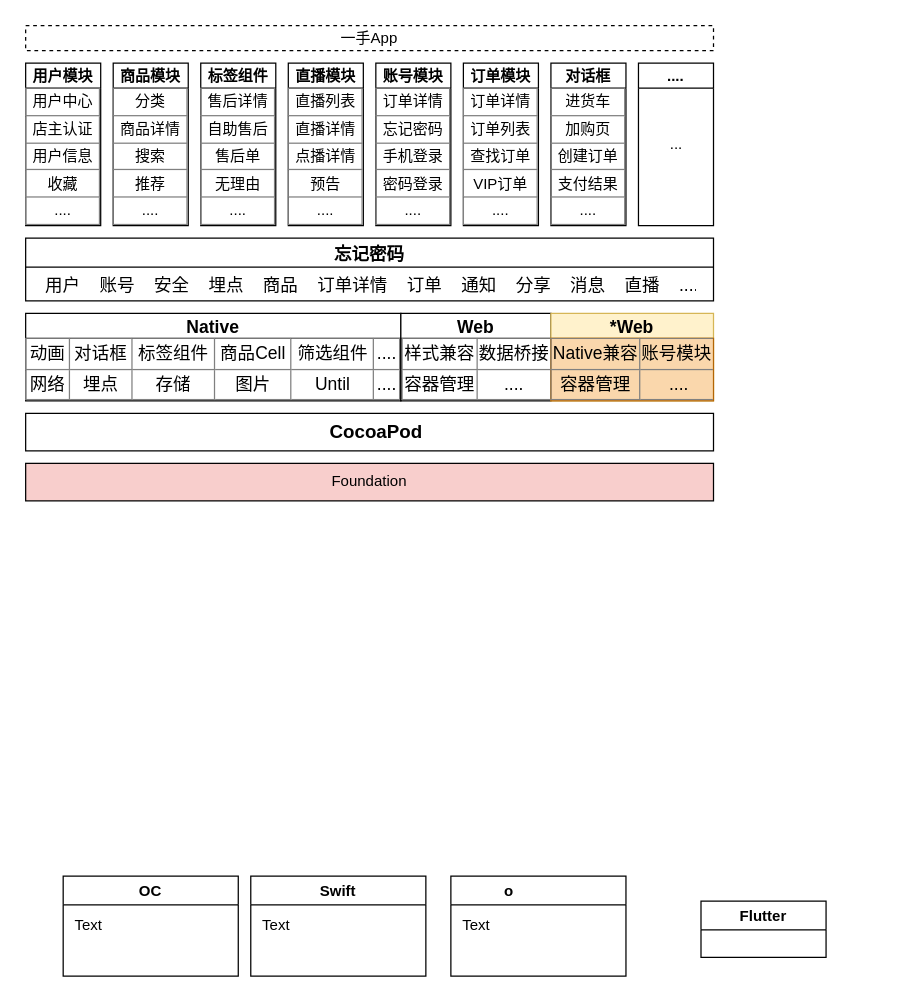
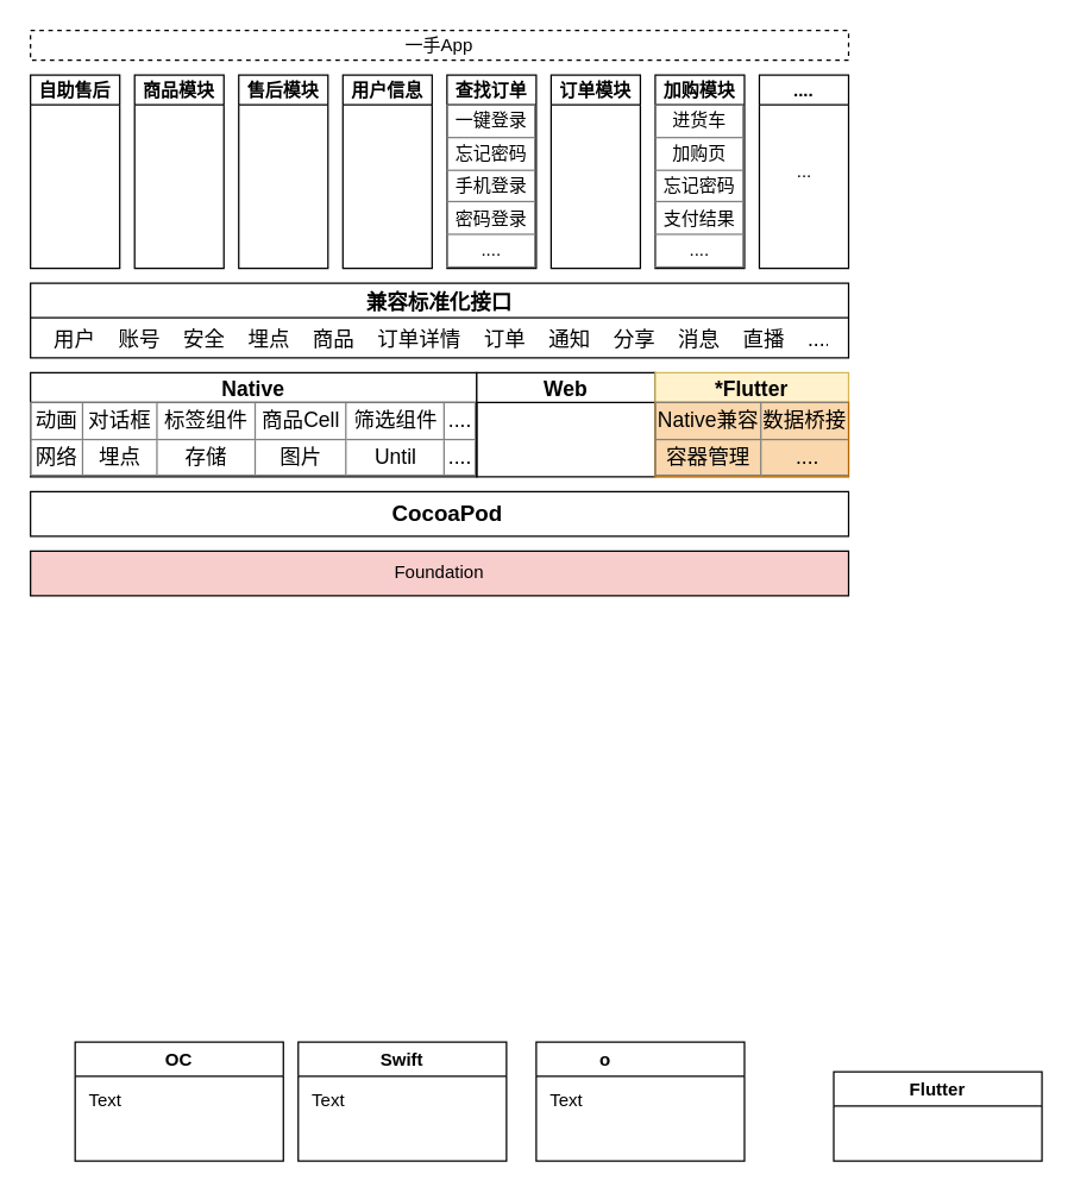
- <mxCell id="11" value="用户模块" style="swimlane;startSize=20;" vertex="1" parent="1"><mxGeometry x="20" y="50" width="60" height="130" as="geometry" /></mxCell>
+ <mxCell id="11" value="自助售后" style="swimlane;startSize=20;" vertex="1" parent="1"><mxGeometry x="20" y="50" width="60" height="130" as="geometry" /></mxCell>
- <mxCell id="15" value="标签组件" style="swimlane;startSize=20;" vertex="1" parent="1"><mxGeometry x="160" y="50" width="60" height="130" as="geometry" /></mxCell>
+ <mxCell id="15" value="售后模块" style="swimlane;startSize=20;" vertex="1" parent="1"><mxGeometry x="160" y="50" width="60" height="130" as="geometry" /></mxCell>
- <mxCell id="17" value="直播模块" style="swimlane;startSize=20;" vertex="1" parent="1"><mxGeometry x="230" y="50" width="60" height="130" as="geometry"><mxRectangle x="300" y="200" width="80" height="20" as="alternateBounds" /></mxGeometry></mxCell>
+ <mxCell id="17" value="用户信息" style="swimlane;startSize=20;" vertex="1" parent="1"><mxGeometry x="230" y="50" width="60" height="130" as="geometry"><mxRectangle x="300" y="200" width="80" height="20" as="alternateBounds" /></mxGeometry></mxCell>
- <mxCell id="19" value="账号模块" style="swimlane;startSize=20;" vertex="1" parent="1"><mxGeometry x="300" y="50" width="60" height="130" as="geometry" /></mxCell>
+ <mxCell id="19" value="查找订单" style="swimlane;startSize=20;" vertex="1" parent="1"><mxGeometry x="300" y="50" width="60" height="130" as="geometry" /></mxCell>
- <mxCell id="25" value="对话框" style="swimlane;startSize=20;" vertex="1" parent="1"><mxGeometry x="440" y="50" width="60" height="130" as="geometry" /></mxCell>
+ <mxCell id="25" value="加购模块" style="swimlane;startSize=20;" vertex="1" parent="1"><mxGeometry x="440" y="50" width="60" height="130" as="geometry" /></mxCell>
- <mxCell id="20" value="&lt;table border=&quot;1&quot; width=&quot;100%&quot; style=&quot;width: 100% ; height: 100% ; border-collapse: collapse&quot;&gt;&lt;tbody&gt;&lt;tr&gt;&lt;td&gt;订单详情&lt;/td&gt;&lt;/tr&gt;&lt;tr&gt;&lt;td&gt;忘记密码&lt;/td&gt;&lt;/tr&gt;&lt;tr&gt;&lt;td&gt;手机登录&lt;/td&gt;&lt;/tr&gt;&lt;tr&gt;&lt;td&gt;密码登录&lt;/td&gt;&lt;/tr&gt;&lt;tr&gt;&lt;td&gt;....&lt;/td&gt;&lt;/tr&gt;&lt;/tbody&gt;&lt;/table&gt;" style="text;html=1;strokeColor=none;fillColor=none;overflow=fill;align=center;" vertex="1" parent="19"><mxGeometry y="20" width="60" height="110" as="geometry" /></mxCell>
+ <mxCell id="20" value="&lt;table border=&quot;1&quot; width=&quot;100%&quot; style=&quot;width: 100% ; height: 100% ; border-collapse: collapse&quot;&gt;&lt;tbody&gt;&lt;tr&gt;&lt;td&gt;一键登录&lt;/td&gt;&lt;/tr&gt;&lt;tr&gt;&lt;td&gt;忘记密码&lt;/td&gt;&lt;/tr&gt;&lt;tr&gt;&lt;td&gt;手机登录&lt;/td&gt;&lt;/tr&gt;&lt;tr&gt;&lt;td&gt;密码登录&lt;/td&gt;&lt;/tr&gt;&lt;tr&gt;&lt;td&gt;....&lt;/td&gt;&lt;/tr&gt;&lt;/tbody&gt;&lt;/table&gt;" style="text;html=1;strokeColor=none;fillColor=none;overflow=fill;align=center;" vertex="1" parent="19"><mxGeometry y="20" width="60" height="110" as="geometry" /></mxCell>
- <mxCell id="26" value="&lt;table border=&quot;1&quot; width=&quot;100%&quot; style=&quot;width: 100% ; height: 100% ; border-collapse: collapse&quot;&gt;&lt;tbody&gt;&lt;tr&gt;&lt;td&gt;进货车&lt;/td&gt;&lt;/tr&gt;&lt;tr&gt;&lt;td&gt;加购页&lt;/td&gt;&lt;/tr&gt;&lt;tr&gt;&lt;td&gt;创建订单&lt;/td&gt;&lt;/tr&gt;&lt;tr&gt;&lt;td&gt;支付结果&lt;/td&gt;&lt;/tr&gt;&lt;tr&gt;&lt;td&gt;....&lt;/td&gt;&lt;/tr&gt;&lt;/tbody&gt;&lt;/table&gt;" style="text;html=1;strokeColor=none;fillColor=none;overflow=fill;align=center;" vertex="1" parent="25"><mxGeometry y="20" width="60" height="110" as="geometry" /></mxCell>
+ <mxCell id="26" value="&lt;table border=&quot;1&quot; width=&quot;100%&quot; style=&quot;width: 100% ; height: 100% ; border-collapse: collapse&quot;&gt;&lt;tbody&gt;&lt;tr&gt;&lt;td&gt;进货车&lt;/td&gt;&lt;/tr&gt;&lt;tr&gt;&lt;td&gt;加购页&lt;/td&gt;&lt;/tr&gt;&lt;tr&gt;&lt;td&gt;忘记密码&lt;/td&gt;&lt;/tr&gt;&lt;tr&gt;&lt;td&gt;支付结果&lt;/td&gt;&lt;/tr&gt;&lt;tr&gt;&lt;td&gt;....&lt;/td&gt;&lt;/tr&gt;&lt;/tbody&gt;&lt;/table&gt;" style="text;html=1;strokeColor=none;fillColor=none;overflow=fill;align=center;" vertex="1" parent="25"><mxGeometry y="20" width="60" height="110" as="geometry" /></mxCell>
- <mxCell id="12" value="&lt;table border=&quot;1&quot; width=&quot;100%&quot; style=&quot;width: 100% ; height: 100% ; border-collapse: collapse&quot;&gt;&lt;tbody&gt;&lt;tr&gt;&lt;td&gt;用户中心&lt;/td&gt;&lt;/tr&gt;&lt;tr&gt;&lt;td&gt;店主认证&lt;br&gt;&lt;/td&gt;&lt;/tr&gt;&lt;tr&gt;&lt;td&gt;用户信息&lt;/td&gt;&lt;/tr&gt;&lt;tr&gt;&lt;td&gt;收藏&lt;/td&gt;&lt;/tr&gt;&lt;tr&gt;&lt;td&gt;....&lt;/td&gt;&lt;/tr&gt;&lt;/tbody&gt;&lt;/table&gt;" style="text;html=1;strokeColor=none;fillColor=none;overflow=fill;align=center;" vertex="1" parent="11"><mxGeometry y="20" width="60" height="110" as="geometry" /></mxCell>
- <mxCell id="14" value="&lt;table border=&quot;1&quot; width=&quot;100%&quot; style=&quot;width: 100% ; height: 100% ; border-collapse: collapse&quot;&gt;&lt;tbody&gt;&lt;tr&gt;&lt;td&gt;分类&lt;/td&gt;&lt;/tr&gt;&lt;tr&gt;&lt;td&gt;商品详情&lt;/td&gt;&lt;/tr&gt;&lt;tr&gt;&lt;td&gt;搜索&lt;/td&gt;&lt;/tr&gt;&lt;tr&gt;&lt;td&gt;推荐&lt;/td&gt;&lt;/tr&gt;&lt;tr&gt;&lt;td&gt;....&lt;/td&gt;&lt;/tr&gt;&lt;/tbody&gt;&lt;/table&gt;" style="text;html=1;strokeColor=none;fillColor=none;overflow=fill;align=center;" vertex="1" parent="13"><mxGeometry y="20" width="60" height="110" as="geometry" /></mxCell>
- <mxCell id="16" value="&lt;table border=&quot;1&quot; width=&quot;100%&quot; style=&quot;width: 100% ; height: 100% ; border-collapse: collapse&quot;&gt;&lt;tbody&gt;&lt;tr&gt;&lt;td&gt;售后详情&lt;/td&gt;&lt;/tr&gt;&lt;tr&gt;&lt;td&gt;自助售后&lt;/td&gt;&lt;/tr&gt;&lt;tr&gt;&lt;td&gt;售后单&lt;/td&gt;&lt;/tr&gt;&lt;tr&gt;&lt;td&gt;无理由&lt;/td&gt;&lt;/tr&gt;&lt;tr&gt;&lt;td&gt;....&lt;/td&gt;&lt;/tr&gt;&lt;/tbody&gt;&lt;/table&gt;" style="text;html=1;strokeColor=none;fillColor=none;overflow=fill;align=center;" vertex="1" parent="15"><mxGeometry y="20" width="60" height="110" as="geometry" /></mxCell>
- <mxCell id="18" value="&lt;table border=&quot;1&quot; width=&quot;100%&quot; style=&quot;width: 100% ; height: 100% ; border-collapse: collapse&quot;&gt;&lt;tbody&gt;&lt;tr&gt;&lt;td&gt;直播列表&lt;/td&gt;&lt;/tr&gt;&lt;tr&gt;&lt;td&gt;直播详情&lt;/td&gt;&lt;/tr&gt;&lt;tr&gt;&lt;td&gt;点播详情&lt;/td&gt;&lt;/tr&gt;&lt;tr&gt;&lt;td&gt;预告&lt;/td&gt;&lt;/tr&gt;&lt;tr&gt;&lt;td&gt;....&lt;/td&gt;&lt;/tr&gt;&lt;/tbody&gt;&lt;/table&gt;" style="text;html=1;strokeColor=none;fillColor=none;overflow=fill;align=center;" vertex="1" parent="17"><mxGeometry y="20" width="60" height="110" as="geometry" /></mxCell>
- <mxCell id="24" value="&lt;table border=&quot;1&quot; width=&quot;100%&quot; style=&quot;width: 100% ; height: 100% ; border-collapse: collapse&quot;&gt;&lt;tbody&gt;&lt;tr&gt;&lt;td&gt;订单详情&lt;/td&gt;&lt;/tr&gt;&lt;tr&gt;&lt;td&gt;订单列表&lt;/td&gt;&lt;/tr&gt;&lt;tr&gt;&lt;td&gt;查找订单&lt;/td&gt;&lt;/tr&gt;&lt;tr&gt;&lt;td&gt;VIP订单&lt;/td&gt;&lt;/tr&gt;&lt;tr&gt;&lt;td&gt;....&lt;/td&gt;&lt;/tr&gt;&lt;/tbody&gt;&lt;/table&gt;" style="text;html=1;strokeColor=none;fillColor=none;overflow=fill;align=center;" vertex="1" parent="23"><mxGeometry y="20" width="60" height="110" as="geometry" /></mxCell>
- <mxCell id="27" value="忘记密码" style="swimlane;fontSize=14;" vertex="1" parent="1"><mxGeometry x="20" y="190" width="550" height="50" as="geometry" /></mxCell>
+ <mxCell id="27" value="兼容标准化接口" style="swimlane;fontSize=14;" vertex="1" parent="1"><mxGeometry x="20" y="190" width="550" height="50" as="geometry" /></mxCell>
- <mxCell id="33" value="*Web" style="swimlane;fontSize=14;fillColor=#fff2cc;strokeColor=#d6b656;startSize=20;" vertex="1" parent="1"><mxGeometry x="440" y="250" width="130" height="70" as="geometry" /></mxCell>
+ <mxCell id="33" value="*Flutter" style="swimlane;fontSize=14;fillColor=#fff2cc;strokeColor=#d6b656;startSize=20;" vertex="1" parent="1"><mxGeometry x="440" y="250" width="130" height="70" as="geometry" /></mxCell>
- <mxCell id="34" value="&lt;table border=&quot;1&quot; width=&quot;100%&quot; style=&quot;width: 100% ; height: 100% ; border-collapse: collapse&quot;&gt;&lt;tbody&gt;&lt;tr&gt;&lt;td align=&quot;center&quot;&gt;Native兼容&lt;/td&gt;&lt;td align=&quot;center&quot;&gt;账号模块&amp;nbsp;&lt;/td&gt;&lt;/tr&gt;&lt;tr&gt;&lt;td align=&quot;center&quot;&gt;容器管理&lt;/td&gt;&lt;td align=&quot;center&quot;&gt;....&lt;/td&gt;&lt;/tr&gt;&lt;/tbody&gt;&lt;/table&gt;" style="text;html=1;strokeColor=#b46504;fillColor=#fad7ac;overflow=fill;fontSize=14;" vertex="1" parent="33"><mxGeometry y="20" width="130" height="50" as="geometry" /></mxCell>
+ <mxCell id="34" value="&lt;table border=&quot;1&quot; width=&quot;100%&quot; style=&quot;width: 100% ; height: 100% ; border-collapse: collapse&quot;&gt;&lt;tbody&gt;&lt;tr&gt;&lt;td align=&quot;center&quot;&gt;Native兼容&lt;/td&gt;&lt;td align=&quot;center&quot;&gt;数据桥接&amp;nbsp;&lt;/td&gt;&lt;/tr&gt;&lt;tr&gt;&lt;td align=&quot;center&quot;&gt;容器管理&lt;/td&gt;&lt;td align=&quot;center&quot;&gt;....&lt;/td&gt;&lt;/tr&gt;&lt;/tbody&gt;&lt;/table&gt;" style="text;html=1;strokeColor=#b46504;fillColor=#fad7ac;overflow=fill;fontSize=14;" vertex="1" parent="33"><mxGeometry y="20" width="130" height="50" as="geometry" /></mxCell>
- <mxCell id="32" value="&lt;table border=&quot;1&quot; width=&quot;100%&quot; style=&quot;width: 100% ; height: 100% ; border-collapse: collapse&quot;&gt;&lt;tbody&gt;&lt;tr&gt;&lt;td&gt;样式兼容&lt;/td&gt;&lt;td&gt;数据桥接&lt;br&gt;&lt;/td&gt;&lt;/tr&gt;&lt;tr&gt;&lt;td&gt;&lt;span&gt;容器管理&lt;/span&gt;&lt;br&gt;&lt;/td&gt;&lt;td&gt;....&lt;/td&gt;&lt;/tr&gt;&lt;/tbody&gt;&lt;/table&gt;" style="text;html=1;strokeColor=none;fillColor=none;overflow=fill;fontSize=14;align=center;" vertex="1" parent="31"><mxGeometry x="0.5" y="20" width="119.5" height="50" as="geometry" /></mxCell>
- <mxCell id="7" value="Flutter" style="swimlane;startSize=23;" vertex="1" parent="1"><mxGeometry x="560" y="720" width="100" height="45" as="geometry" /></mxCell>
+ <mxCell id="7" value="Flutter" style="swimlane;startSize=23;" vertex="1" parent="1"><mxGeometry x="560" y="720" width="140" height="60" as="geometry" /></mxCell>
